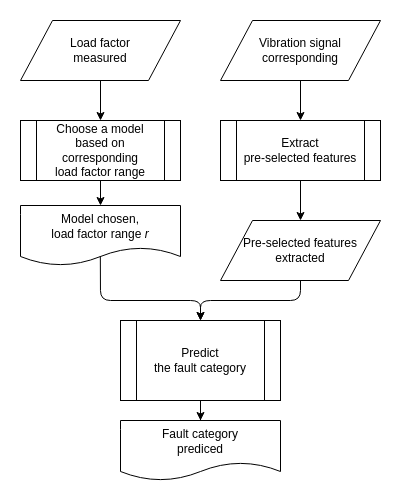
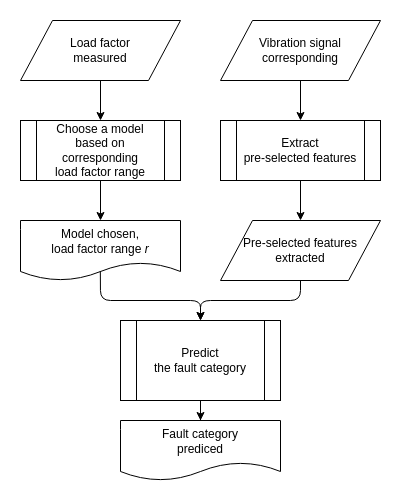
- <mxCell id="11" value="Model chosen,&lt;br&gt;load factor range &lt;i&gt;r&lt;/i&gt;" style="shape=document;whiteSpace=wrap;html=1;boundedLbl=1;" parent="1" vertex="1"><mxGeometry x="20" y="205" width="160" height="60" as="geometry" /></mxCell>
+ <mxCell id="11" value="Model chosen,&lt;br&gt;load factor range &lt;i&gt;r&lt;/i&gt;" style="shape=document;whiteSpace=wrap;html=1;boundedLbl=1;" parent="1" vertex="1"><mxGeometry x="20" y="220" width="160" height="60" as="geometry" /></mxCell>
